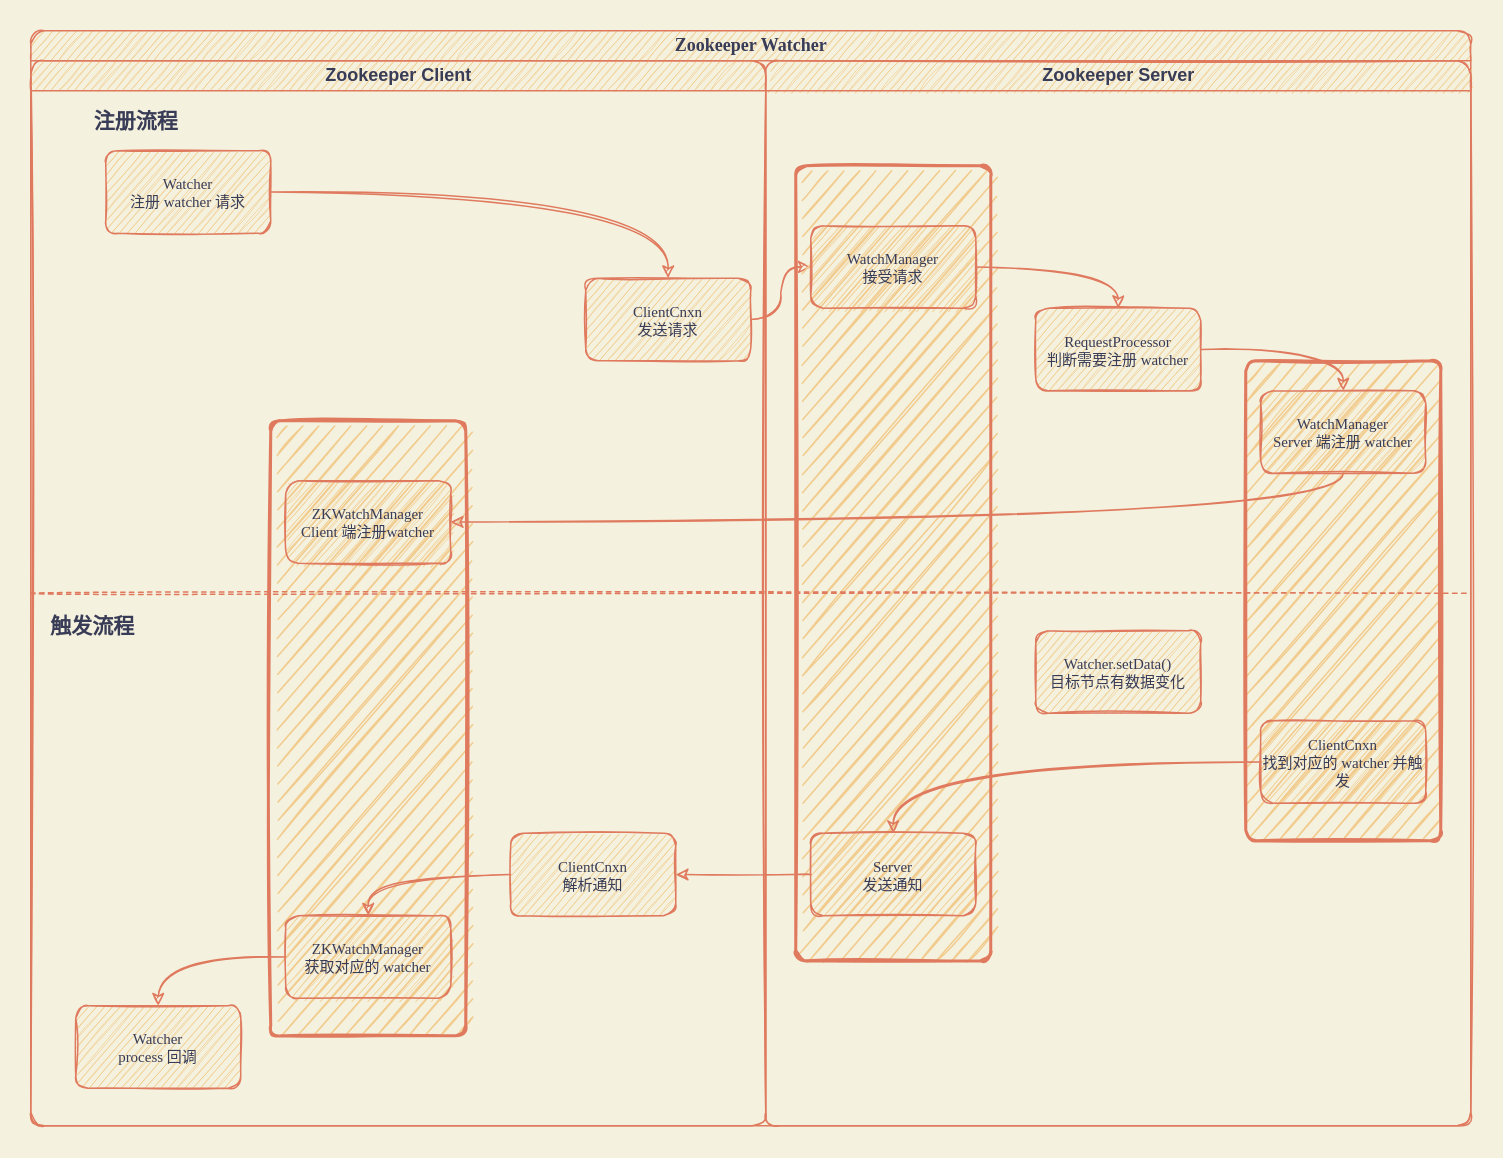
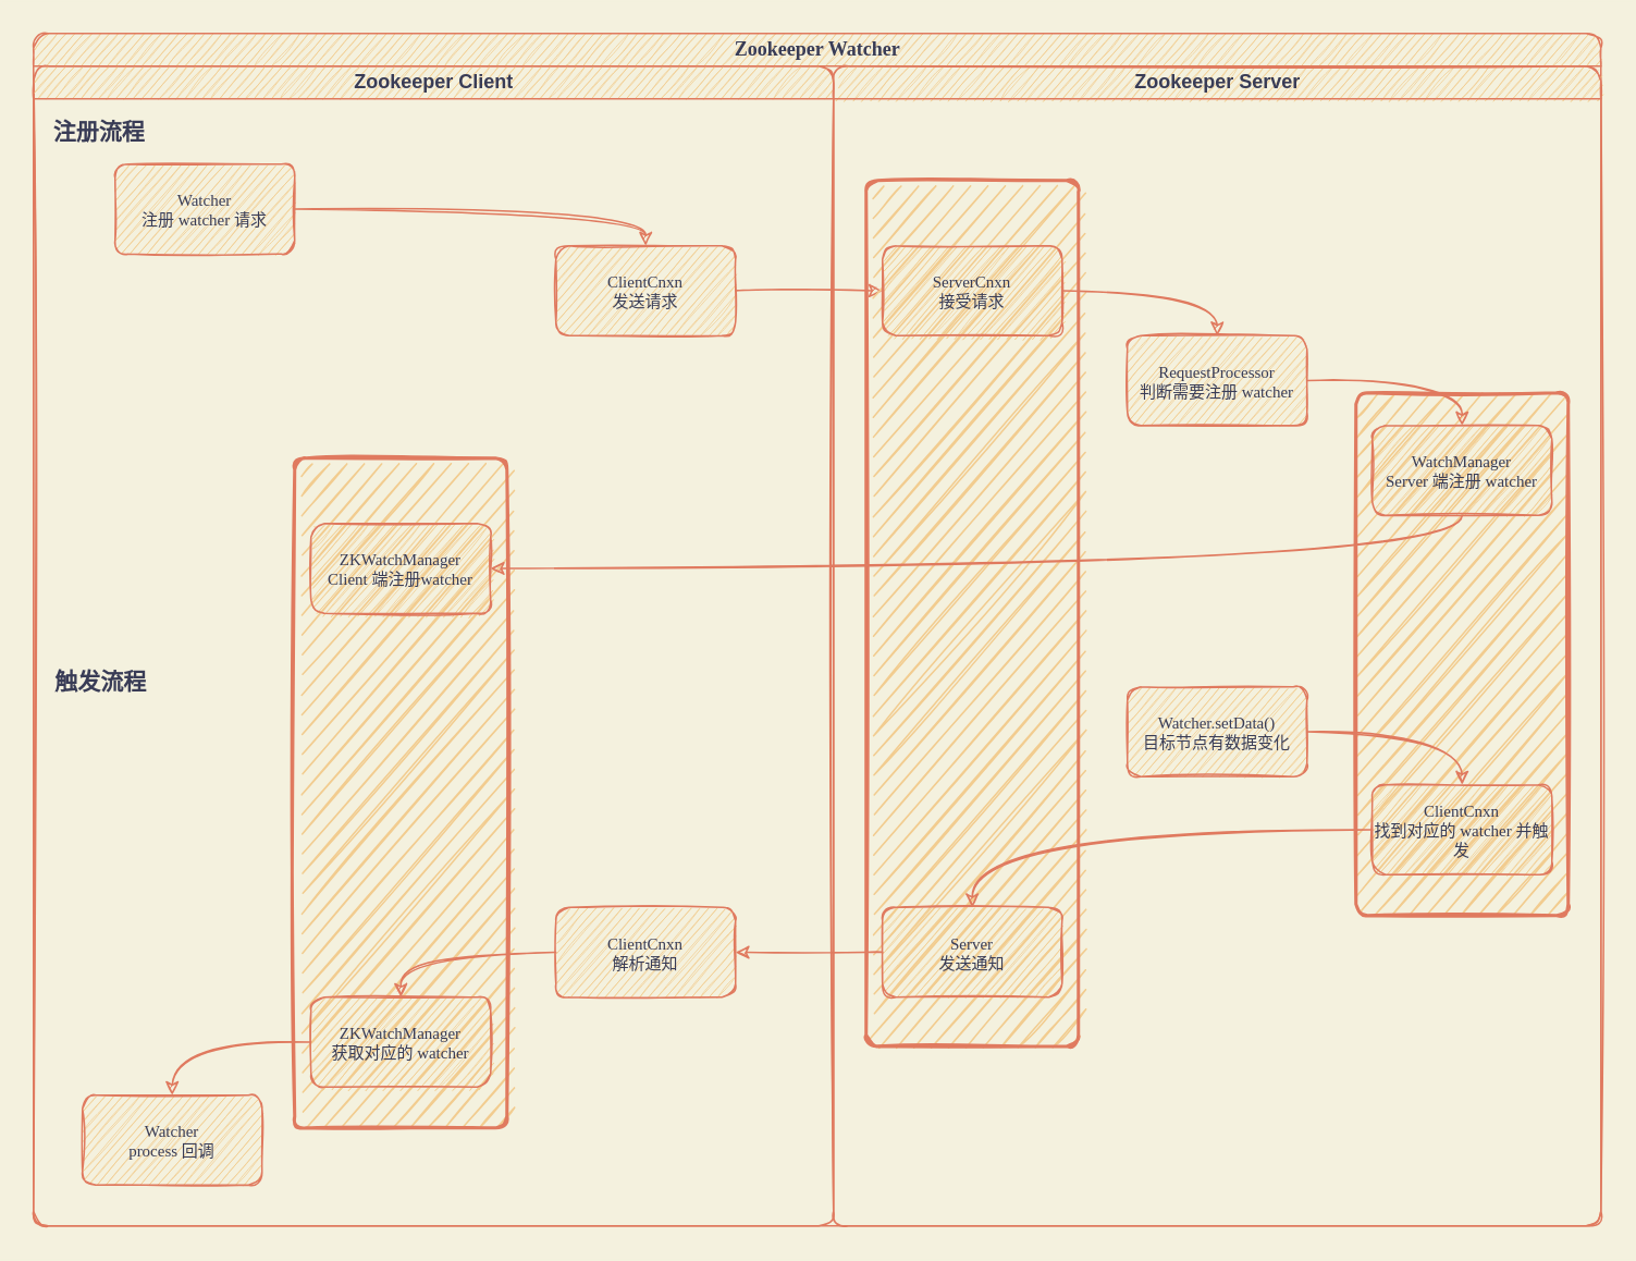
- <mxCell id="14" value="注册流程" style="text;html=1;align=center;verticalAlign=middle;resizable=0;points=[];autosize=1;fontSize=14;fontStyle=1;fontColor=#393C56;sketch=1;rounded=1;" parent="3" vertex="1"><mxGeometry x="35" y="30" width="70" height="20" as="geometry" /></mxCell>
+ <mxCell id="14" value="注册流程" style="text;html=1;align=center;verticalAlign=middle;resizable=0;points=[];autosize=1;fontSize=14;fontStyle=1;fontColor=#393C56;sketch=1;rounded=1;" parent="3" vertex="1"><mxGeometry x="5" y="30" width="70" height="20" as="geometry" /></mxCell>
- <mxCell id="21" value="&lt;font style=&quot;font-size: 10px&quot;&gt;WatchManager&lt;br&gt;接受请求&lt;br&gt;&lt;/font&gt;" style="whiteSpace=wrap;html=1;shadow=0;labelBackgroundColor=none;strokeWidth=1;fontFamily=Verdana;fontSize=8;align=center;fillColor=#F2CC8F;strokeColor=#E07A5F;fontColor=#393C56;sketch=1;rounded=1;" parent="17" vertex="1"><mxGeometry x="30" y="110" width="110" height="55" as="geometry" /></mxCell>
+ <mxCell id="21" value="&lt;font style=&quot;font-size: 10px&quot;&gt;ServerCnxn&lt;br&gt;接受请求&lt;br&gt;&lt;/font&gt;" style="whiteSpace=wrap;html=1;shadow=0;labelBackgroundColor=none;strokeWidth=1;fontFamily=Verdana;fontSize=8;align=center;fillColor=#F2CC8F;strokeColor=#E07A5F;fontColor=#393C56;sketch=1;rounded=1;" parent="17" vertex="1"><mxGeometry x="30" y="110" width="110" height="55" as="geometry" /></mxCell>
- <mxCell id="6" value="&lt;font style=&quot;font-size: 10px&quot;&gt;ClientCnxn&lt;br&gt;发送请求&lt;br&gt;&lt;/font&gt;" style="whiteSpace=wrap;html=1;shadow=0;labelBackgroundColor=none;strokeWidth=1;fontFamily=Verdana;fontSize=8;align=center;fillColor=#F2CC8F;strokeColor=#E07A5F;fontColor=#393C56;sketch=1;rounded=1;" parent="3" vertex="1"><mxGeometry x="370" y="145" width="110" height="55" as="geometry" /></mxCell>
+ <mxCell id="6" value="&lt;font style=&quot;font-size: 10px&quot;&gt;ClientCnxn&lt;br&gt;发送请求&lt;br&gt;&lt;/font&gt;" style="whiteSpace=wrap;html=1;shadow=0;labelBackgroundColor=none;strokeWidth=1;fontFamily=Verdana;fontSize=8;align=center;fillColor=#F2CC8F;strokeColor=#E07A5F;fontColor=#393C56;sketch=1;rounded=1;" parent="3" vertex="1"><mxGeometry x="320" y="110" width="110" height="55" as="geometry" /></mxCell>
- <mxCell id="30" value="" style="endArrow=none;dashed=1;html=1;exitX=0;exitY=0.5;exitDx=0;exitDy=0;entryX=1;entryY=0.5;entryDx=0;entryDy=0;labelBackgroundColor=#F4F1DE;strokeColor=#E07A5F;fontColor=#393C56;sketch=1;curved=1;" parent="2" source="3" target="17" edge="1"><mxGeometry width="50" height="50" relative="1" as="geometry"><mxPoint y="150" as="sourcePoint" /><mxPoint x="960" y="150" as="targetPoint" /></mxGeometry></mxCell>
+ <mxCell id="27" style="edgeStyle=orthogonalEdgeStyle;orthogonalLoop=1;jettySize=auto;html=1;entryX=0.5;entryY=0;entryDx=0;entryDy=0;labelBackgroundColor=#F4F1DE;strokeColor=#E07A5F;fontColor=#393C56;sketch=1;curved=1;" parent="17" source="19" target="28" edge="1"><mxGeometry relative="1" as="geometry" /></mxCell>
